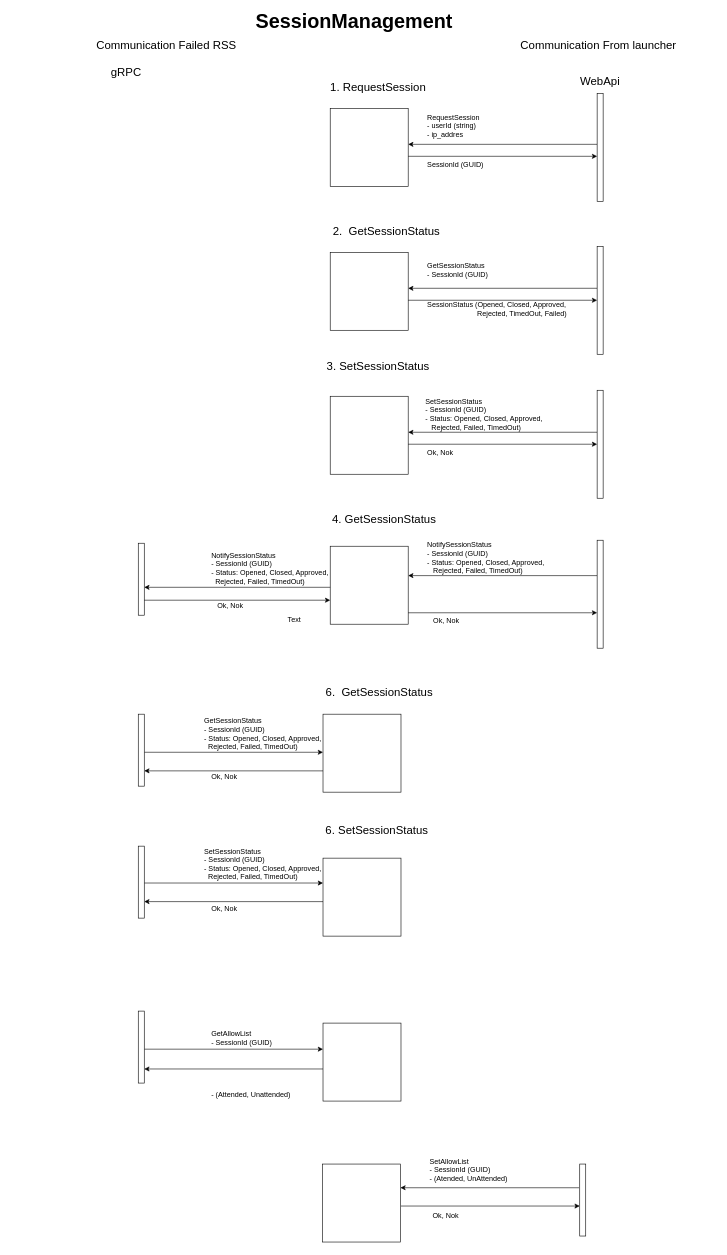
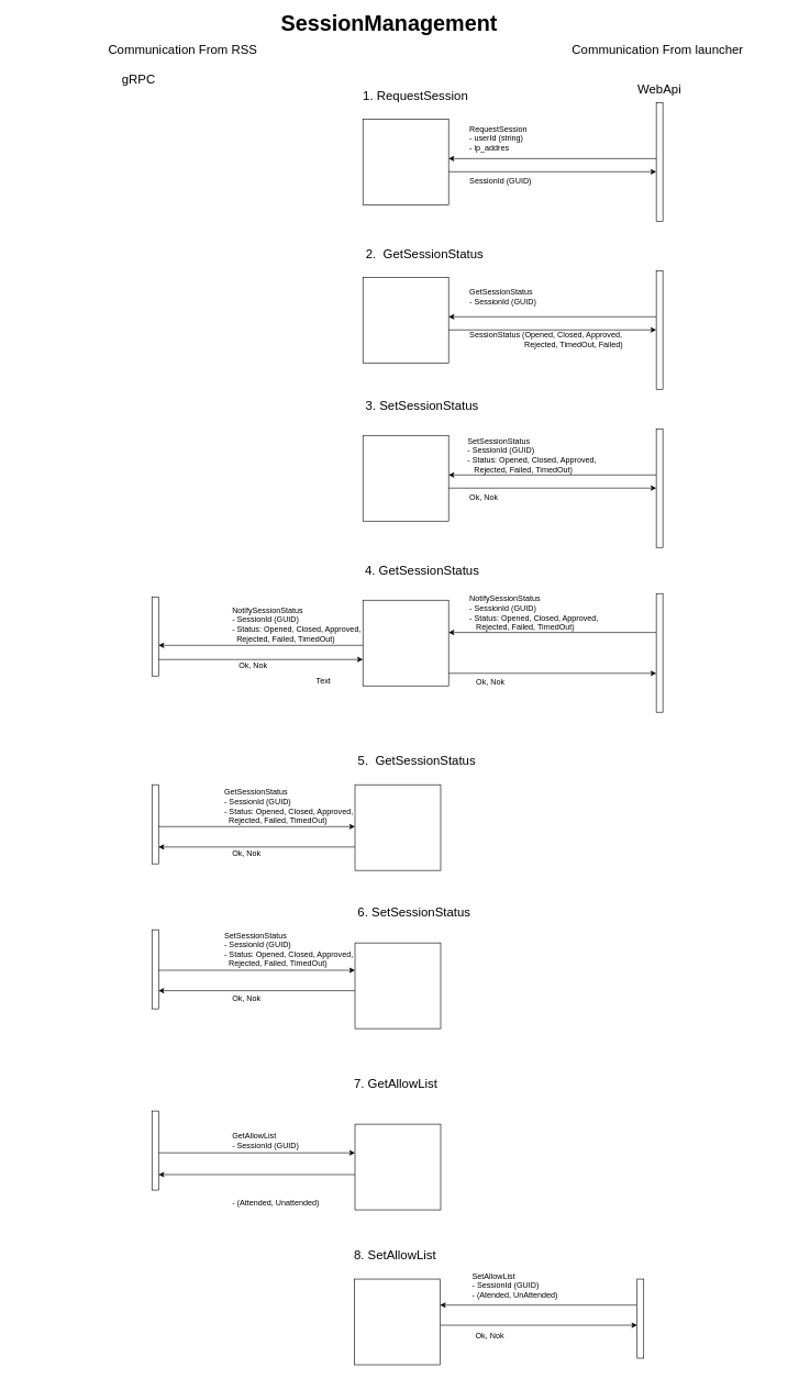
- <mxCell id="22" value="&lt;font style=&quot;font-size: 19px;&quot;&gt;Communication Failed RSS&lt;/font&gt;" style="text;html=1;strokeColor=none;fillColor=none;align=center;verticalAlign=middle;whiteSpace=wrap;rounded=0;" vertex="1" parent="1"><mxGeometry x="87" y="60" width="380" height="30" as="geometry" /></mxCell>
+ <mxCell id="22" value="&lt;font style=&quot;font-size: 19px;&quot;&gt;Communication From RSS&lt;/font&gt;" style="text;html=1;strokeColor=none;fillColor=none;align=center;verticalAlign=middle;whiteSpace=wrap;rounded=0;" vertex="1" parent="1"><mxGeometry x="87" y="60" width="380" height="30" as="geometry" /></mxCell>
- <mxCell id="21" value="&lt;font style=&quot;font-size: 19px;&quot;&gt;3. SetSessionStatus&lt;/font&gt;" style="text;html=1;strokeColor=none;fillColor=none;align=center;verticalAlign=middle;whiteSpace=wrap;rounded=0;" vertex="1" parent="1"><mxGeometry x="440" y="595" width="380" height="30" as="geometry" /></mxCell>
+ <mxCell id="21" value="&lt;font style=&quot;font-size: 19px;&quot;&gt;3. SetSessionStatus&lt;/font&gt;" style="text;html=1;strokeColor=none;fillColor=none;align=center;verticalAlign=middle;whiteSpace=wrap;rounded=0;" vertex="1" parent="1"><mxGeometry x="450" y="600" width="380" height="30" as="geometry" /></mxCell>
- <mxCell id="41" value="&lt;font style=&quot;font-size: 19px;&quot;&gt;6.&amp;nbsp; GetSessionStatus&lt;/font&gt;" style="text;html=1;strokeColor=none;fillColor=none;align=center;verticalAlign=middle;whiteSpace=wrap;rounded=0;" vertex="1" parent="1"><mxGeometry x="442" y="1140" width="380" height="30" as="geometry" /></mxCell>
+ <mxCell id="41" value="&lt;font style=&quot;font-size: 19px;&quot;&gt;5.&amp;nbsp; GetSessionStatus&lt;/font&gt;" style="text;html=1;strokeColor=none;fillColor=none;align=center;verticalAlign=middle;whiteSpace=wrap;rounded=0;" vertex="1" parent="1"><mxGeometry x="442" y="1140" width="380" height="30" as="geometry" /></mxCell>
+ <mxCell id="60" value="&lt;font style=&quot;font-size: 19px;&quot;&gt;7. GetAllowList&lt;/font&gt;" style="text;html=1;strokeColor=none;fillColor=none;align=center;verticalAlign=middle;whiteSpace=wrap;rounded=0;" vertex="1" parent="1"><mxGeometry x="410" y="1629" width="380" height="30" as="geometry" /></mxCell>
+ <mxCell id="66" value="&lt;font style=&quot;font-size: 19px;&quot;&gt;8. SetAllowList&lt;/font&gt;" style="text;html=1;strokeColor=none;fillColor=none;align=center;verticalAlign=middle;whiteSpace=wrap;rounded=0;" vertex="1" parent="1"><mxGeometry x="409" y="1890" width="380" height="30" as="geometry" /></mxCell>
